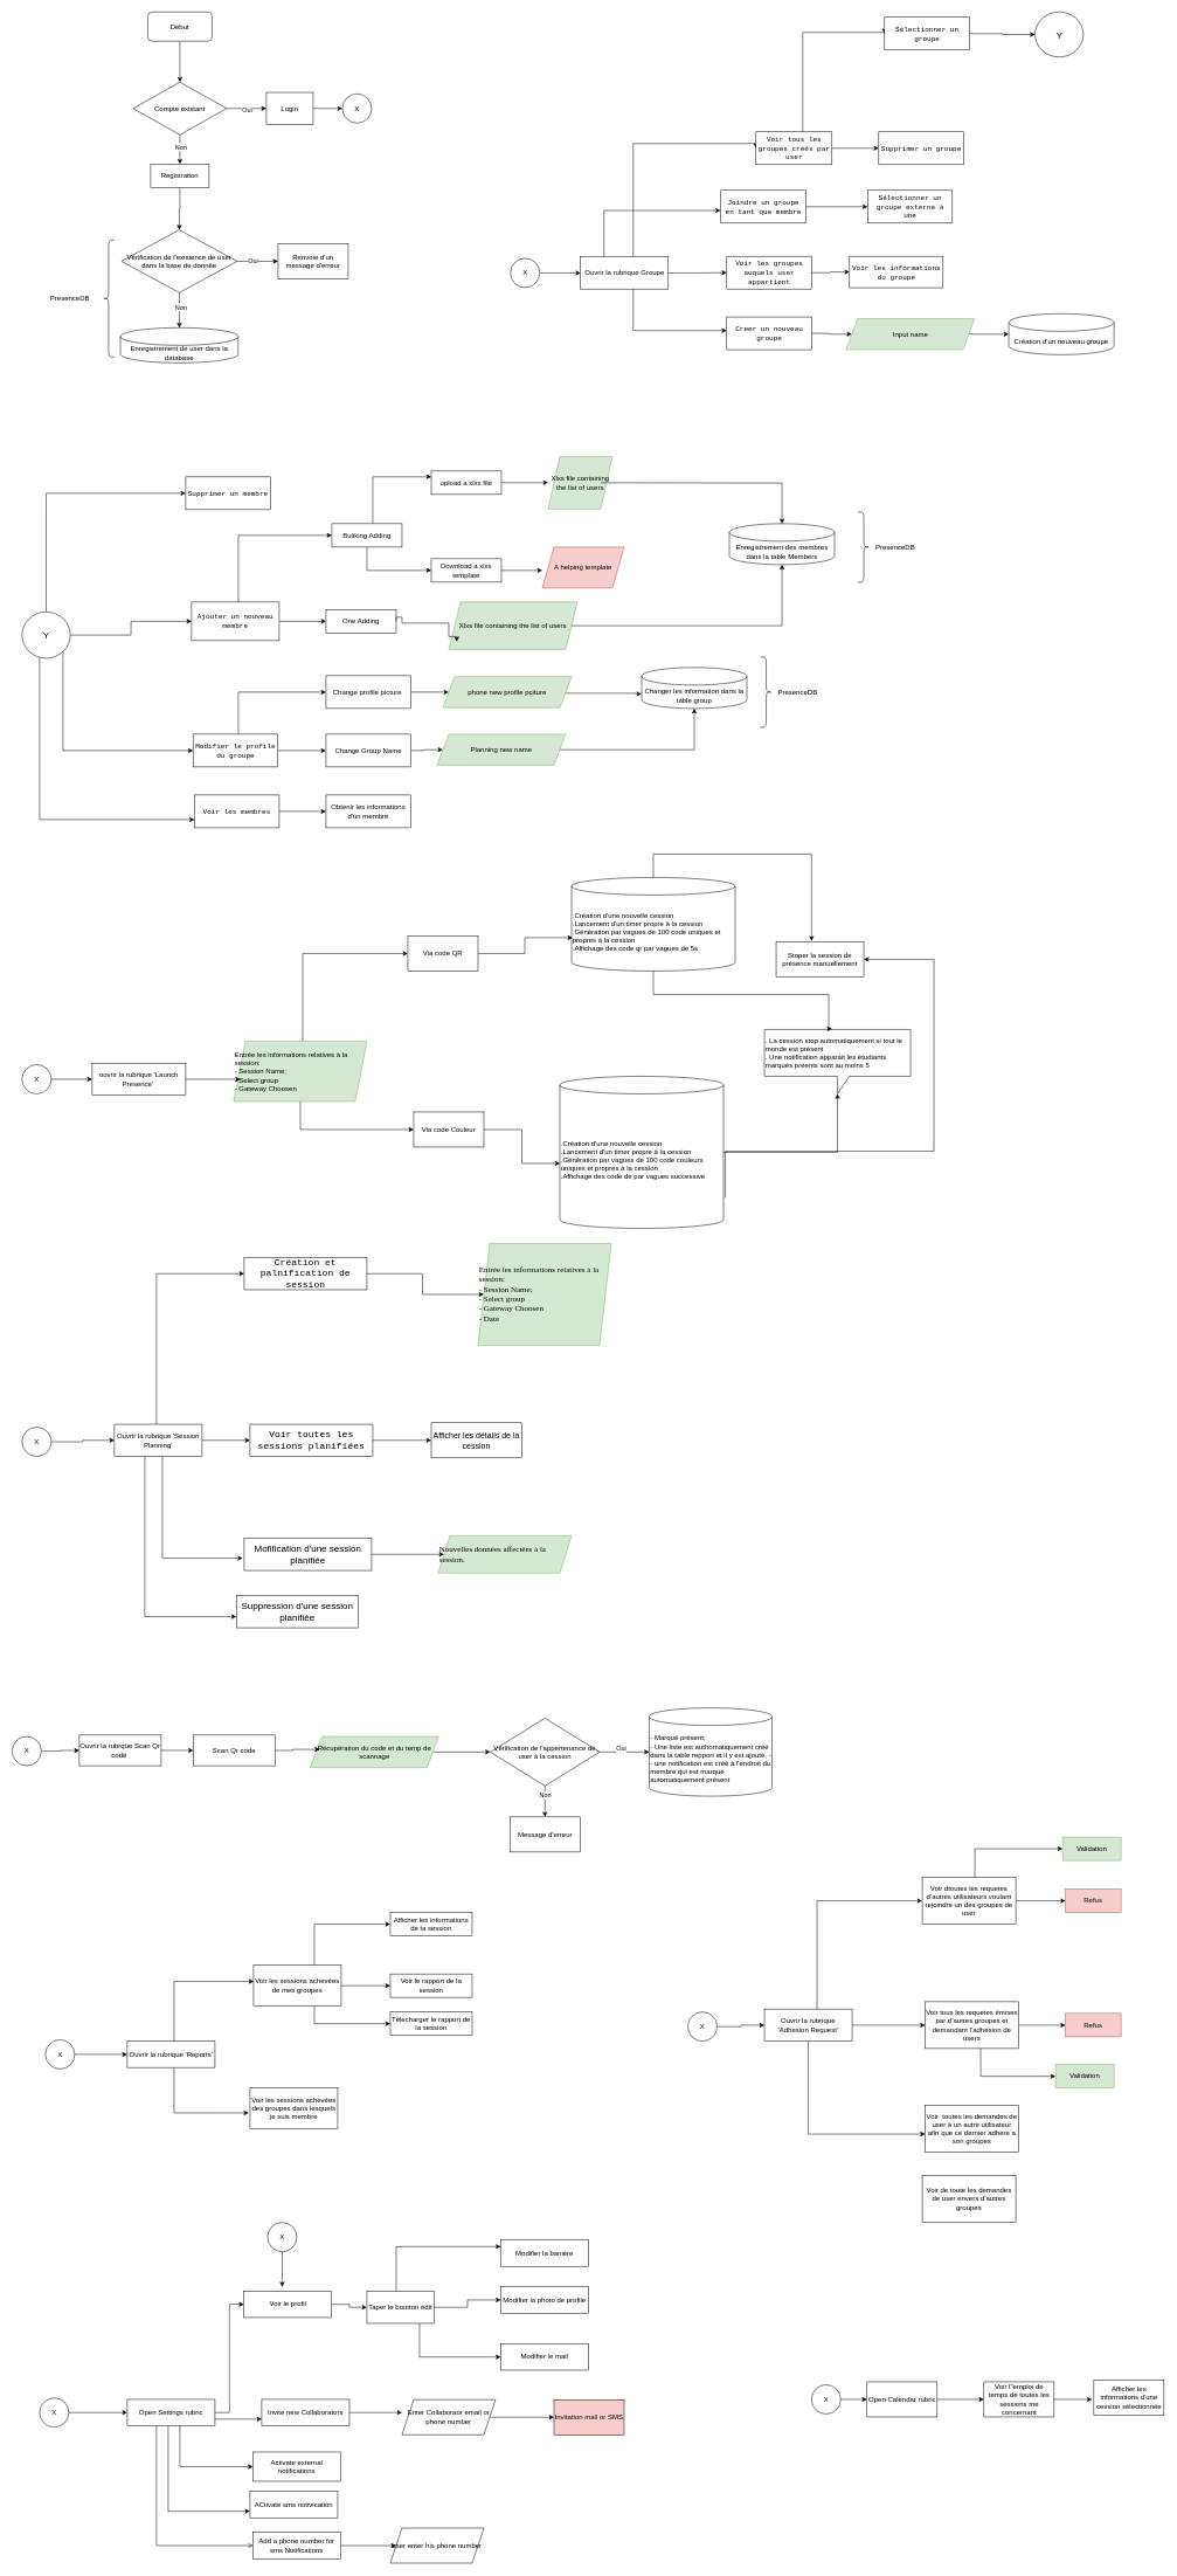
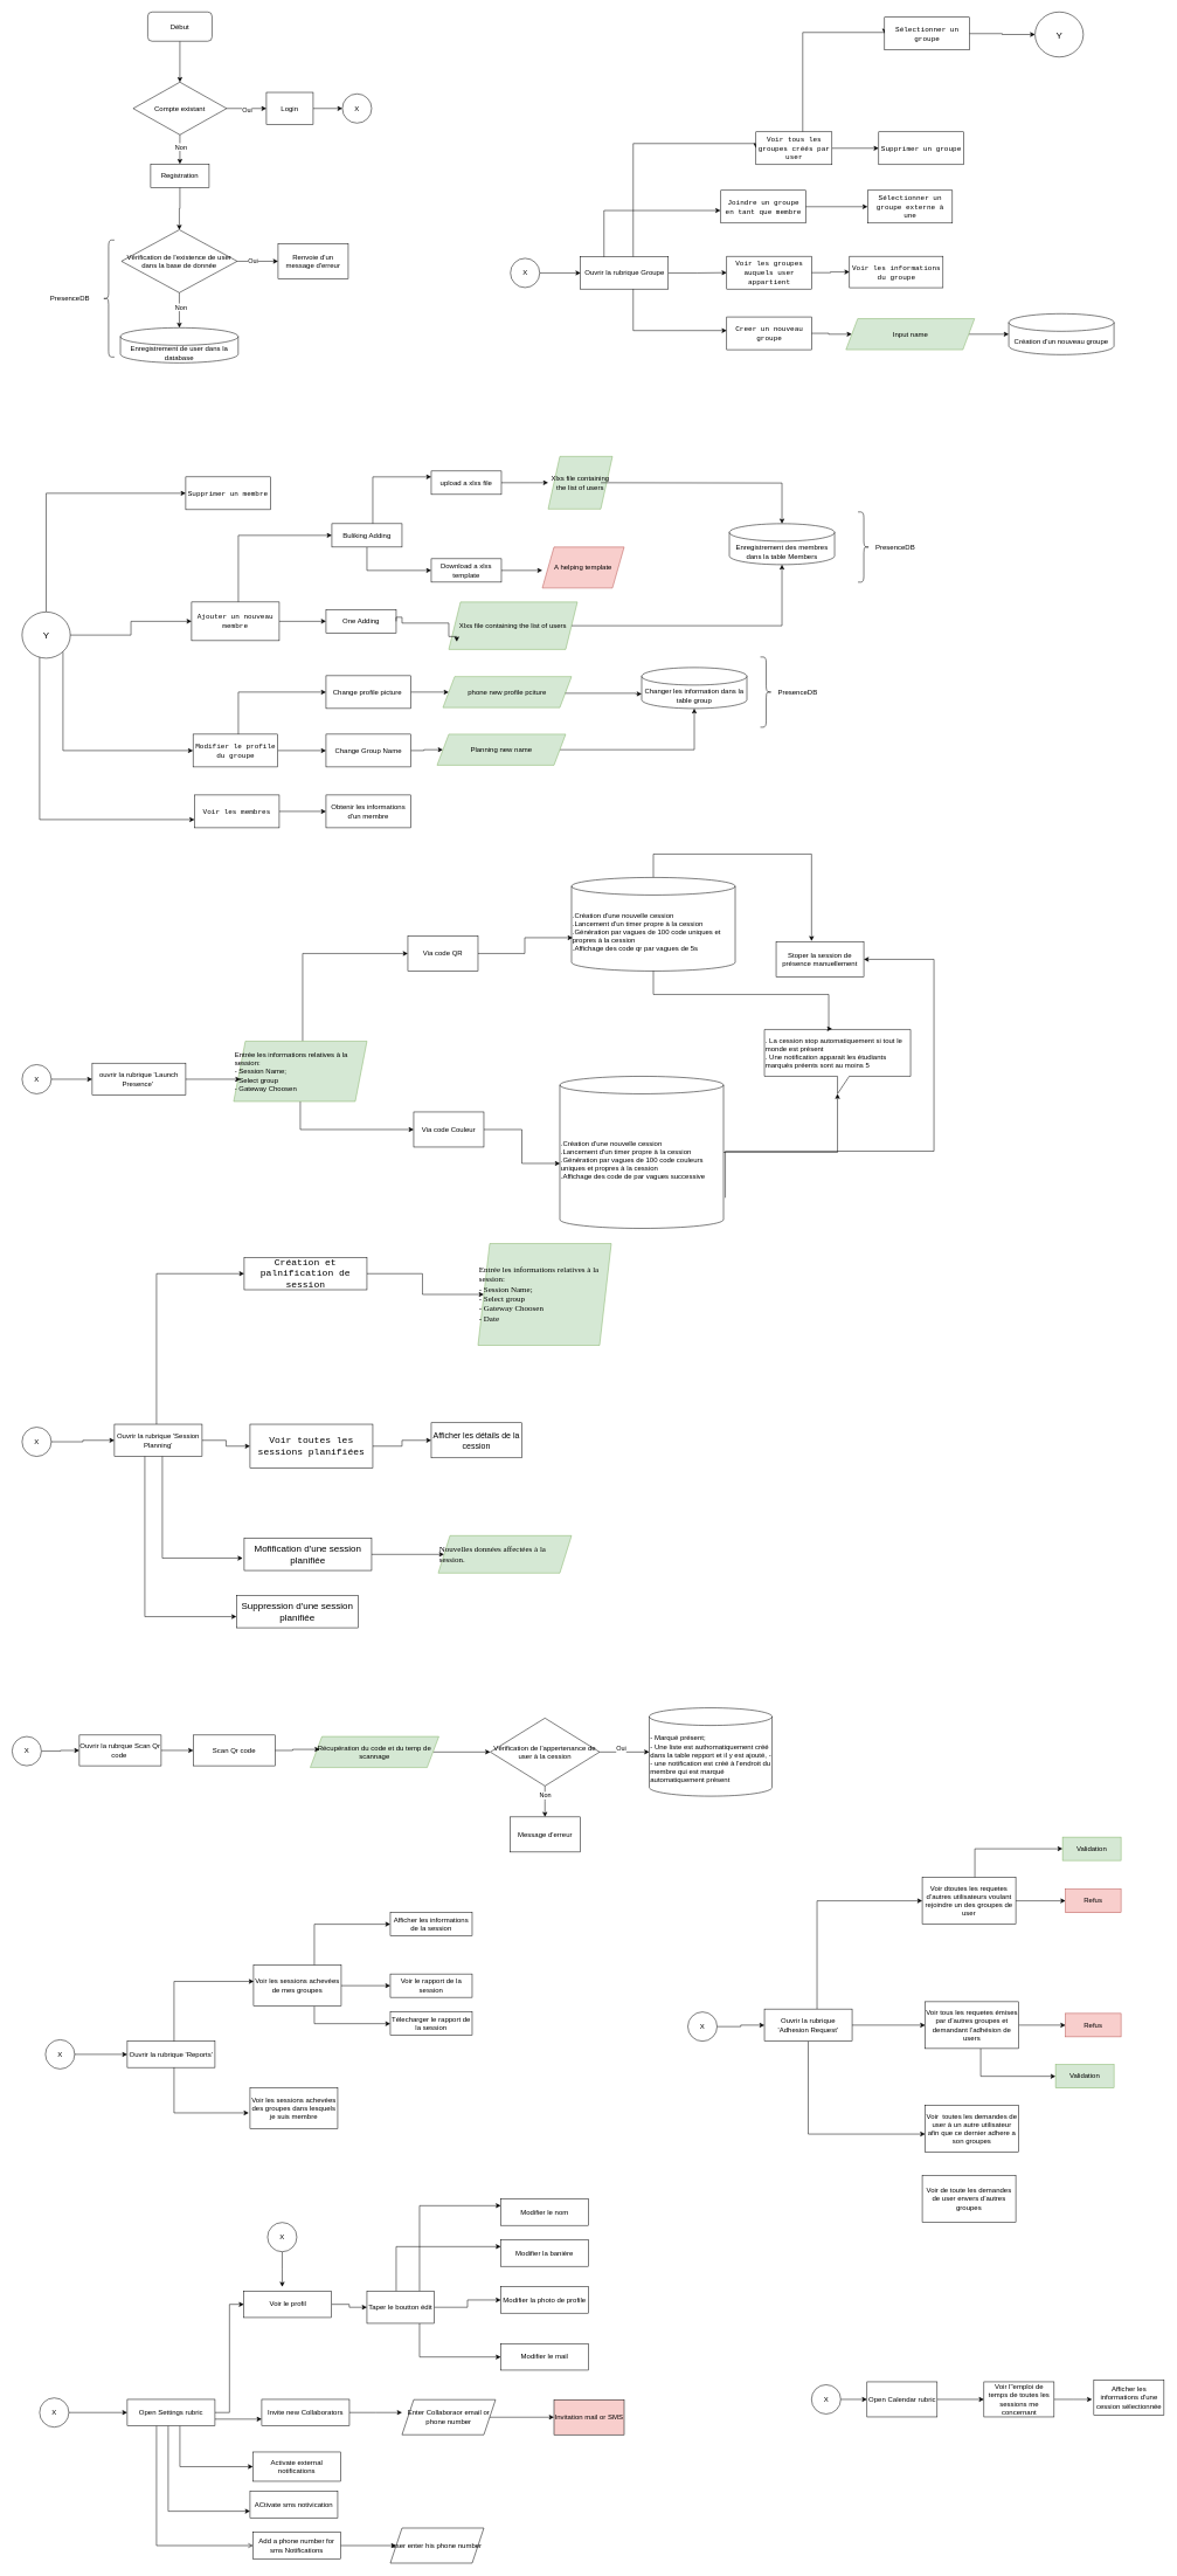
- <mxCell id="134" value="&lt;font face=&quot;Courier New&quot;&gt;&lt;span style=&quot;font-size: 16px;&quot;&gt;Voir toutes les sessions planifiées&lt;/span&gt;&lt;/font&gt;" style="rounded=0;whiteSpace=wrap;html=1;" parent="1" vertex="1"><mxGeometry x="427" y="2435" width="210" height="55" as="geometry" /></mxCell>
+ <mxCell id="134" value="&lt;font face=&quot;Courier New&quot;&gt;&lt;span style=&quot;font-size: 16px;&quot;&gt;Voir toutes les sessions planifiées&lt;/span&gt;&lt;/font&gt;" style="rounded=0;whiteSpace=wrap;html=1;" parent="1" vertex="1"><mxGeometry x="427" y="2435" width="210" height="75" as="geometry" /></mxCell>
+ <mxCell id="191" style="edgeStyle=orthogonalEdgeStyle;rounded=0;orthogonalLoop=1;jettySize=auto;html=1;entryX=0;entryY=0.25;entryDx=0;entryDy=0;" parent="1" source="194" target="197" edge="1"><mxGeometry relative="1" as="geometry"><Array as="points"><mxPoint x="717" y="3771" /></Array></mxGeometry></mxCell>
+ <mxCell id="197" value="Modifier le nom" style="rounded=0;whiteSpace=wrap;html=1;" parent="1" vertex="1"><mxGeometry x="856" y="3760" width="150" height="45" as="geometry" /></mxCell>
